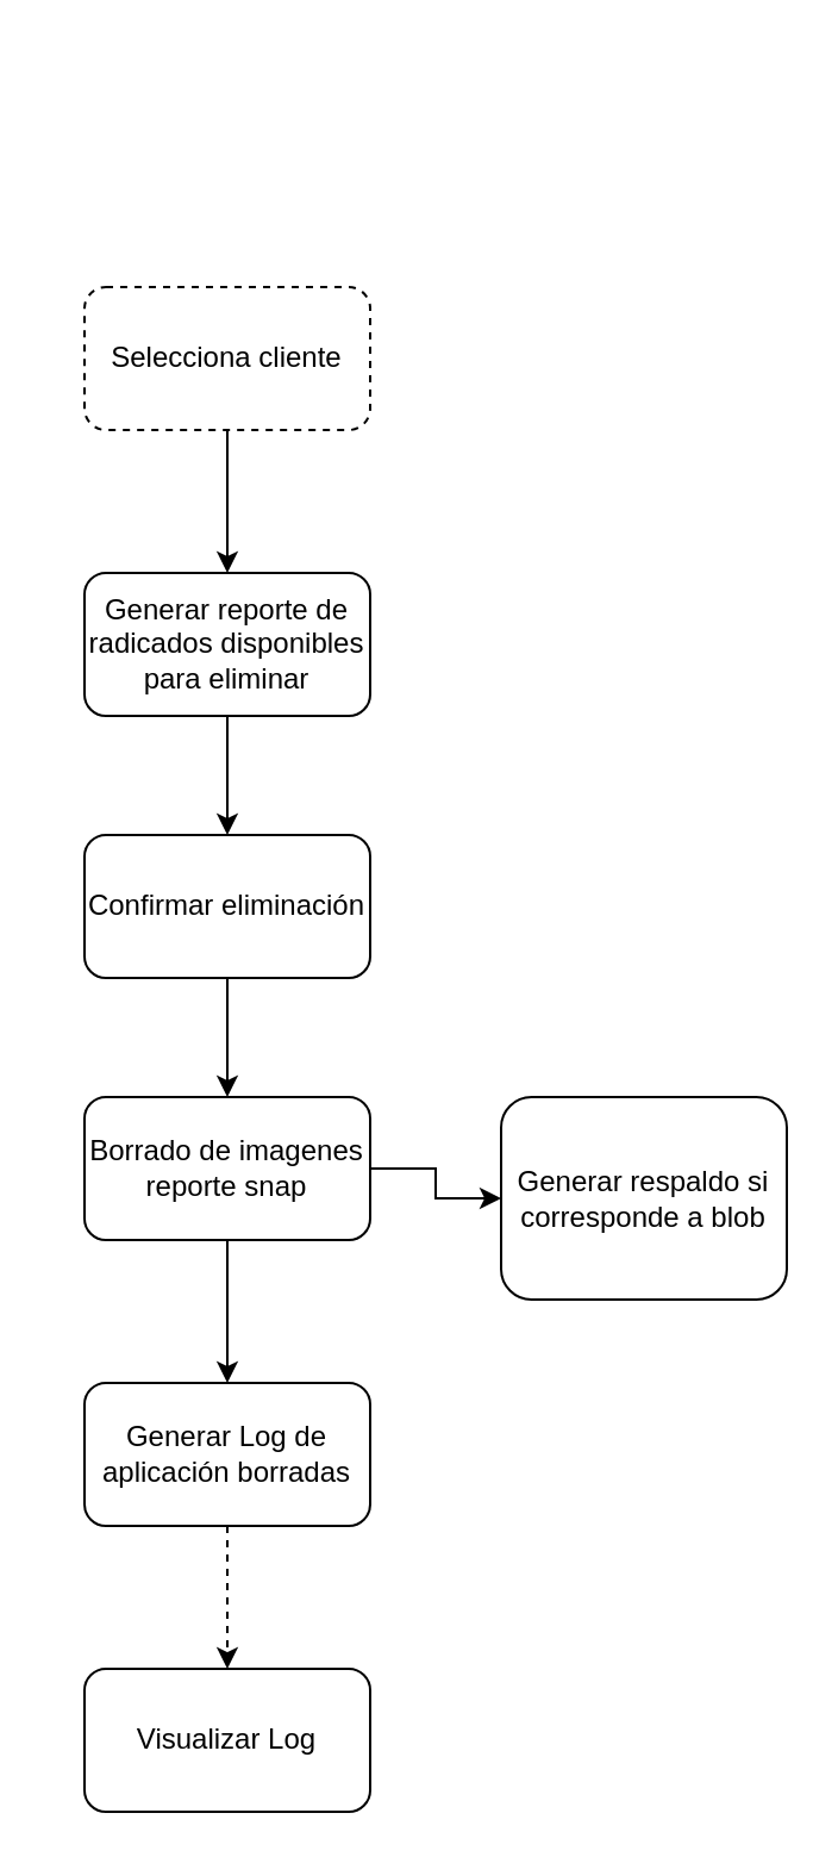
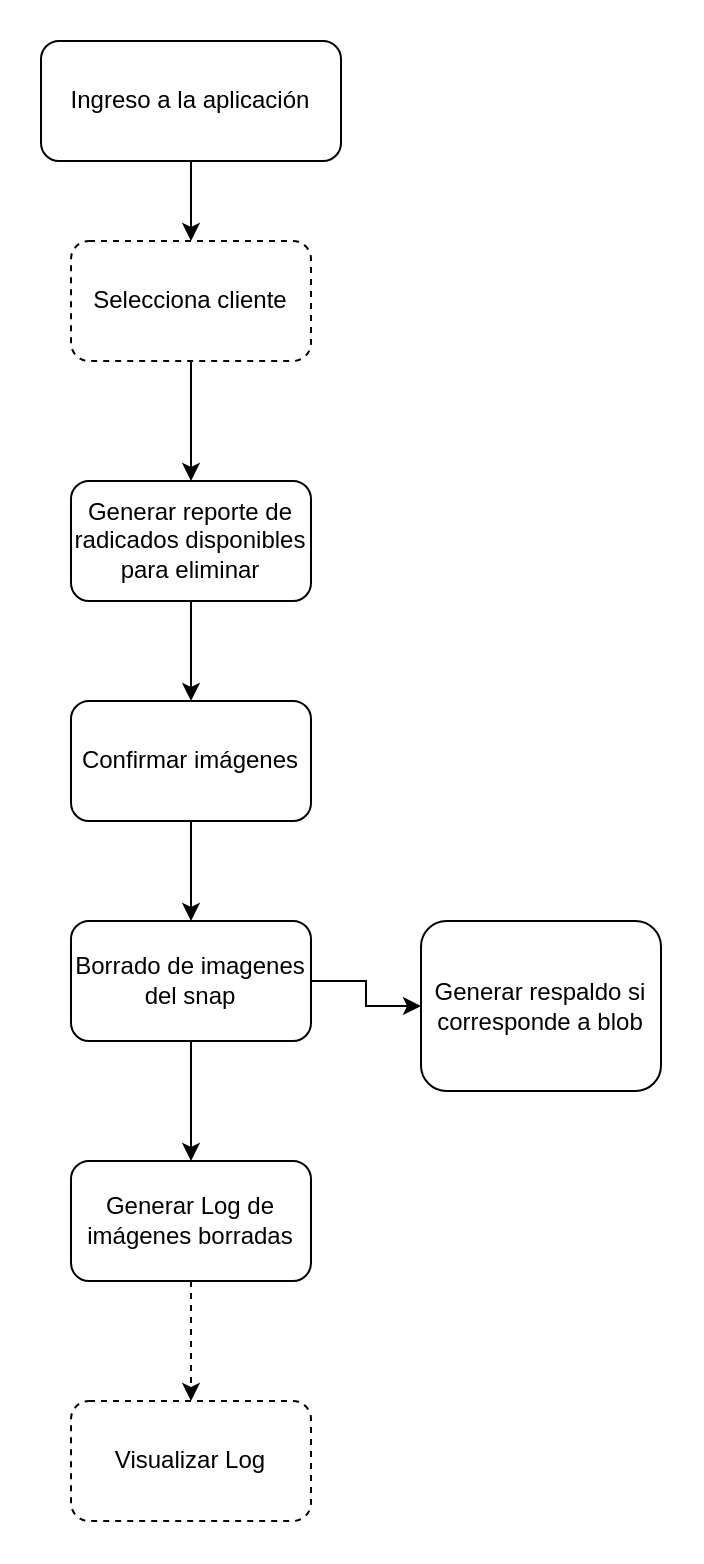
+ <mxCell id="3" value="Ingreso a la aplicación" style="rounded=1;whiteSpace=wrap;html=1;" vertex="1" parent="1"><mxGeometry x="20" y="20" width="150" height="60" as="geometry" /></mxCell>
+ <mxCell id="2" style="edgeStyle=orthogonalEdgeStyle;rounded=0;orthogonalLoop=1;jettySize=auto;html=1;entryX=0.5;entryY=0;entryDx=0;entryDy=0;" edge="1" parent="1" source="3" target="5"><mxGeometry relative="1" as="geometry" /></mxCell>
- <mxCell id="9" value="Confirmar eliminación" style="rounded=1;whiteSpace=wrap;html=1;" vertex="1" parent="1"><mxGeometry x="35" y="350" width="120" height="60" as="geometry" /></mxCell>
+ <mxCell id="9" value="Confirmar imágenes" style="rounded=1;whiteSpace=wrap;html=1;" vertex="1" parent="1"><mxGeometry x="35" y="350" width="120" height="60" as="geometry" /></mxCell>
- <mxCell id="12" value="Borrado de imagenes reporte snap" style="rounded=1;whiteSpace=wrap;html=1;" vertex="1" parent="1"><mxGeometry x="35" y="460" width="120" height="60" as="geometry" /></mxCell>
+ <mxCell id="12" value="Borrado de imagenes del snap" style="rounded=1;whiteSpace=wrap;html=1;" vertex="1" parent="1"><mxGeometry x="35" y="460" width="120" height="60" as="geometry" /></mxCell>
- <mxCell id="15" value="Generar Log de aplicación borradas" style="rounded=1;whiteSpace=wrap;html=1;" vertex="1" parent="1"><mxGeometry x="35" y="580" width="120" height="60" as="geometry" /></mxCell>
+ <mxCell id="15" value="Generar Log de imágenes borradas" style="rounded=1;whiteSpace=wrap;html=1;" vertex="1" parent="1"><mxGeometry x="35" y="580" width="120" height="60" as="geometry" /></mxCell>
- <mxCell id="16" value="Visualizar Log" style="rounded=1;whiteSpace=wrap;html=1;" vertex="1" parent="1"><mxGeometry x="35" y="700" width="120" height="60" as="geometry" /></mxCell>
+ <mxCell id="16" value="Visualizar Log" style="rounded=1;whiteSpace=wrap;html=1;dashed=1;" vertex="1" parent="1"><mxGeometry x="35" y="700" width="120" height="60" as="geometry" /></mxCell>
